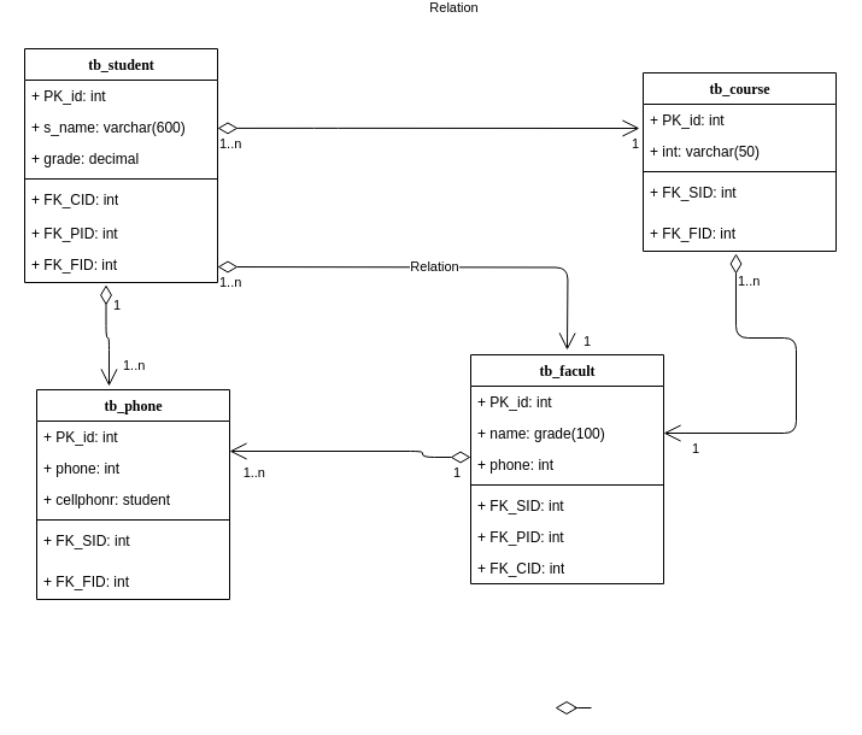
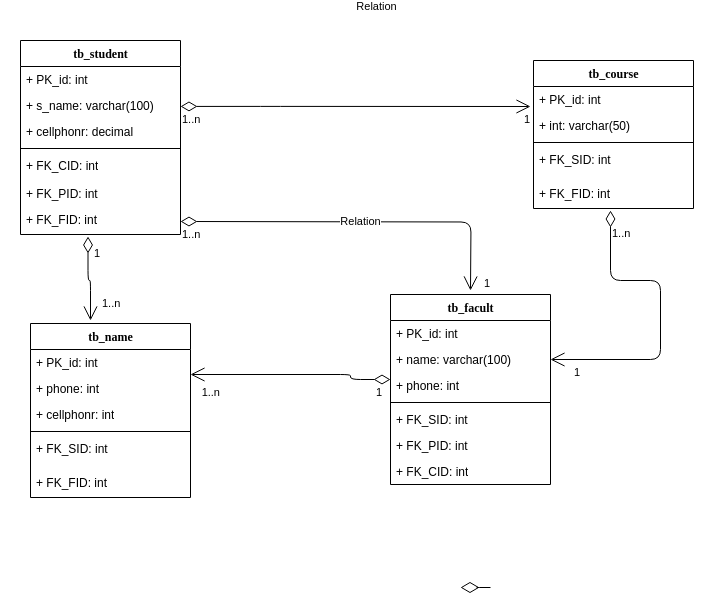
- <mxCell id="5" value="+ s_name: varchar(600)" style="text;html=1;strokeColor=none;fillColor=none;align=left;verticalAlign=top;spacingLeft=4;spacingRight=4;whiteSpace=wrap;overflow=hidden;rotatable=0;points=[[0,0.5],[1,0.5]];portConstraint=eastwest;" vertex="1" parent="3"><mxGeometry y="52" width="160" height="26" as="geometry" /></mxCell>
+ <mxCell id="5" value="+ s_name: varchar(100)" style="text;html=1;strokeColor=none;fillColor=none;align=left;verticalAlign=top;spacingLeft=4;spacingRight=4;whiteSpace=wrap;overflow=hidden;rotatable=0;points=[[0,0.5],[1,0.5]];portConstraint=eastwest;" vertex="1" parent="3"><mxGeometry y="52" width="160" height="26" as="geometry" /></mxCell>
- <mxCell id="6" value="+ grade: decimal" style="text;html=1;strokeColor=none;fillColor=none;align=left;verticalAlign=top;spacingLeft=4;spacingRight=4;whiteSpace=wrap;overflow=hidden;rotatable=0;points=[[0,0.5],[1,0.5]];portConstraint=eastwest;" parent="3" vertex="1"><mxGeometry y="78" width="160" height="26" as="geometry" /></mxCell>
+ <mxCell id="6" value="+ cellphonr: decimal" style="text;html=1;strokeColor=none;fillColor=none;align=left;verticalAlign=top;spacingLeft=4;spacingRight=4;whiteSpace=wrap;overflow=hidden;rotatable=0;points=[[0,0.5],[1,0.5]];portConstraint=eastwest;" parent="3" vertex="1"><mxGeometry y="78" width="160" height="26" as="geometry" /></mxCell>
- <mxCell id="19" value=" tb_phone" style="swimlane;html=1;fontStyle=1;align=center;verticalAlign=top;childLayout=stackLayout;horizontal=1;startSize=26;horizontalStack=0;resizeParent=1;resizeLast=0;collapsible=1;marginBottom=0;swimlaneFillColor=#ffffff;rounded=0;shadow=0;comic=0;labelBackgroundColor=none;strokeWidth=1;fillColor=none;fontFamily=Verdana;fontSize=12" vertex="1" parent="1"><mxGeometry x="30" y="303" width="160" height="174" as="geometry" /></mxCell>
+ <mxCell id="19" value=" tb_name" style="swimlane;html=1;fontStyle=1;align=center;verticalAlign=top;childLayout=stackLayout;horizontal=1;startSize=26;horizontalStack=0;resizeParent=1;resizeLast=0;collapsible=1;marginBottom=0;swimlaneFillColor=#ffffff;rounded=0;shadow=0;comic=0;labelBackgroundColor=none;strokeWidth=1;fillColor=none;fontFamily=Verdana;fontSize=12" vertex="1" parent="1"><mxGeometry x="30" y="303" width="160" height="174" as="geometry" /></mxCell>
- <mxCell id="29" value="+ name: grade(100)" style="text;html=1;strokeColor=none;fillColor=none;align=left;verticalAlign=top;spacingLeft=4;spacingRight=4;whiteSpace=wrap;overflow=hidden;rotatable=0;points=[[0,0.5],[1,0.5]];portConstraint=eastwest;" vertex="1" parent="27"><mxGeometry y="52" width="160" height="26" as="geometry" /></mxCell>
+ <mxCell id="29" value="+ name: varchar(100)" style="text;html=1;strokeColor=none;fillColor=none;align=left;verticalAlign=top;spacingLeft=4;spacingRight=4;whiteSpace=wrap;overflow=hidden;rotatable=0;points=[[0,0.5],[1,0.5]];portConstraint=eastwest;" vertex="1" parent="27"><mxGeometry y="52" width="160" height="26" as="geometry" /></mxCell>
- <mxCell id="22" value="+ cellphonr: student" style="text;html=1;strokeColor=none;fillColor=none;align=left;verticalAlign=top;spacingLeft=4;spacingRight=4;whiteSpace=wrap;overflow=hidden;rotatable=0;points=[[0,0.5],[1,0.5]];portConstraint=eastwest;" vertex="1" parent="19"><mxGeometry y="78" width="160" height="26" as="geometry" /></mxCell>
+ <mxCell id="22" value="+ cellphonr: int" style="text;html=1;strokeColor=none;fillColor=none;align=left;verticalAlign=top;spacingLeft=4;spacingRight=4;whiteSpace=wrap;overflow=hidden;rotatable=0;points=[[0,0.5],[1,0.5]];portConstraint=eastwest;" vertex="1" parent="19"><mxGeometry y="78" width="160" height="26" as="geometry" /></mxCell>
